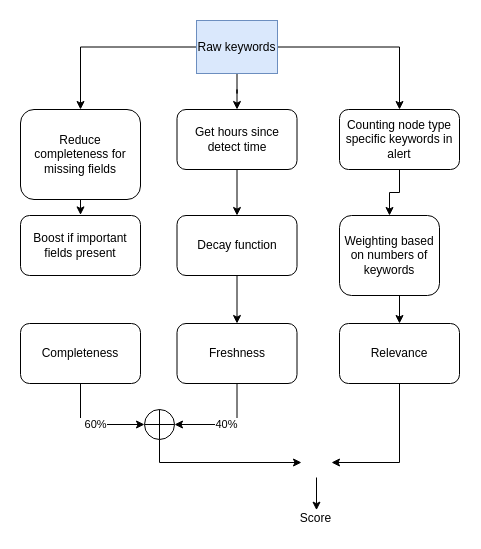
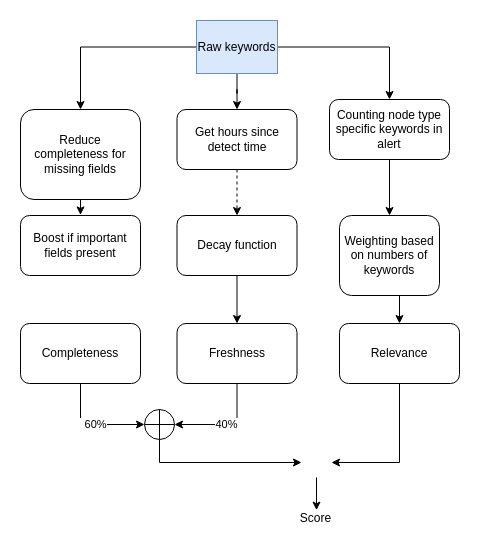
- <mxCell id="11" value="Counting node type specific keywords in alert" style="rounded=1;whiteSpace=wrap;html=1;" parent="1" vertex="1"><mxGeometry x="339" y="109" width="120" height="60" as="geometry" /></mxCell>
+ <mxCell id="11" value="Counting node type specific keywords in alert" style="rounded=1;whiteSpace=wrap;html=1;" parent="1" vertex="1"><mxGeometry x="329" y="99" width="120" height="60" as="geometry" /></mxCell>
- <mxCell id="8" style="edgeStyle=orthogonalEdgeStyle;rounded=0;orthogonalLoop=1;jettySize=auto;html=1;exitX=0.5;exitY=1;exitDx=0;exitDy=0;" parent="1" source="9" target="14" edge="1"><mxGeometry relative="1" as="geometry" /></mxCell>
+ <mxCell id="8" style="edgeStyle=orthogonalEdgeStyle;rounded=0;orthogonalLoop=1;jettySize=auto;html=1;exitX=0.5;exitY=1;exitDx=0;exitDy=0;dashed=1;" parent="1" source="9" target="14" edge="1"><mxGeometry relative="1" as="geometry" /></mxCell>
